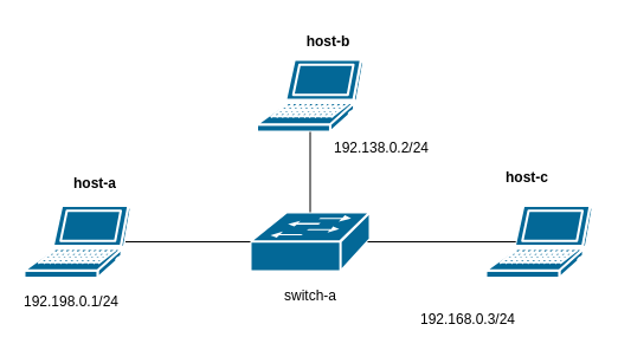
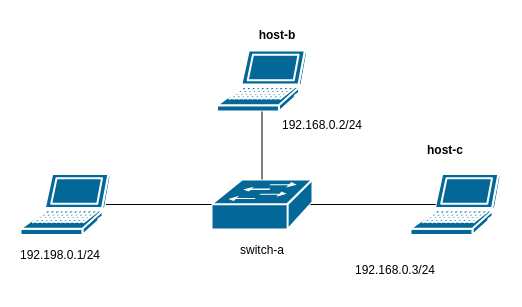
- <mxCell id="14" value="192.138.0.2/24" style="text;html=1;strokeColor=none;fillColor=none;align=center;verticalAlign=middle;whiteSpace=wrap;rounded=0;" vertex="1" parent="1"><mxGeometry x="291.5" y="110" width="60" height="30" as="geometry" /></mxCell>
+ <mxCell id="14" value="192.168.0.2/24" style="text;html=1;strokeColor=none;fillColor=none;align=center;verticalAlign=middle;whiteSpace=wrap;rounded=0;" vertex="1" parent="1"><mxGeometry x="291.5" y="110" width="60" height="30" as="geometry" /></mxCell>
- <mxCell id="9" value="&lt;b&gt;host-a&lt;/b&gt;" style="text;html=1;strokeColor=none;fillColor=none;align=center;verticalAlign=middle;whiteSpace=wrap;rounded=0;" parent="1" vertex="1"><mxGeometry x="50" y="140" width="60" height="30" as="geometry" /></mxCell>
